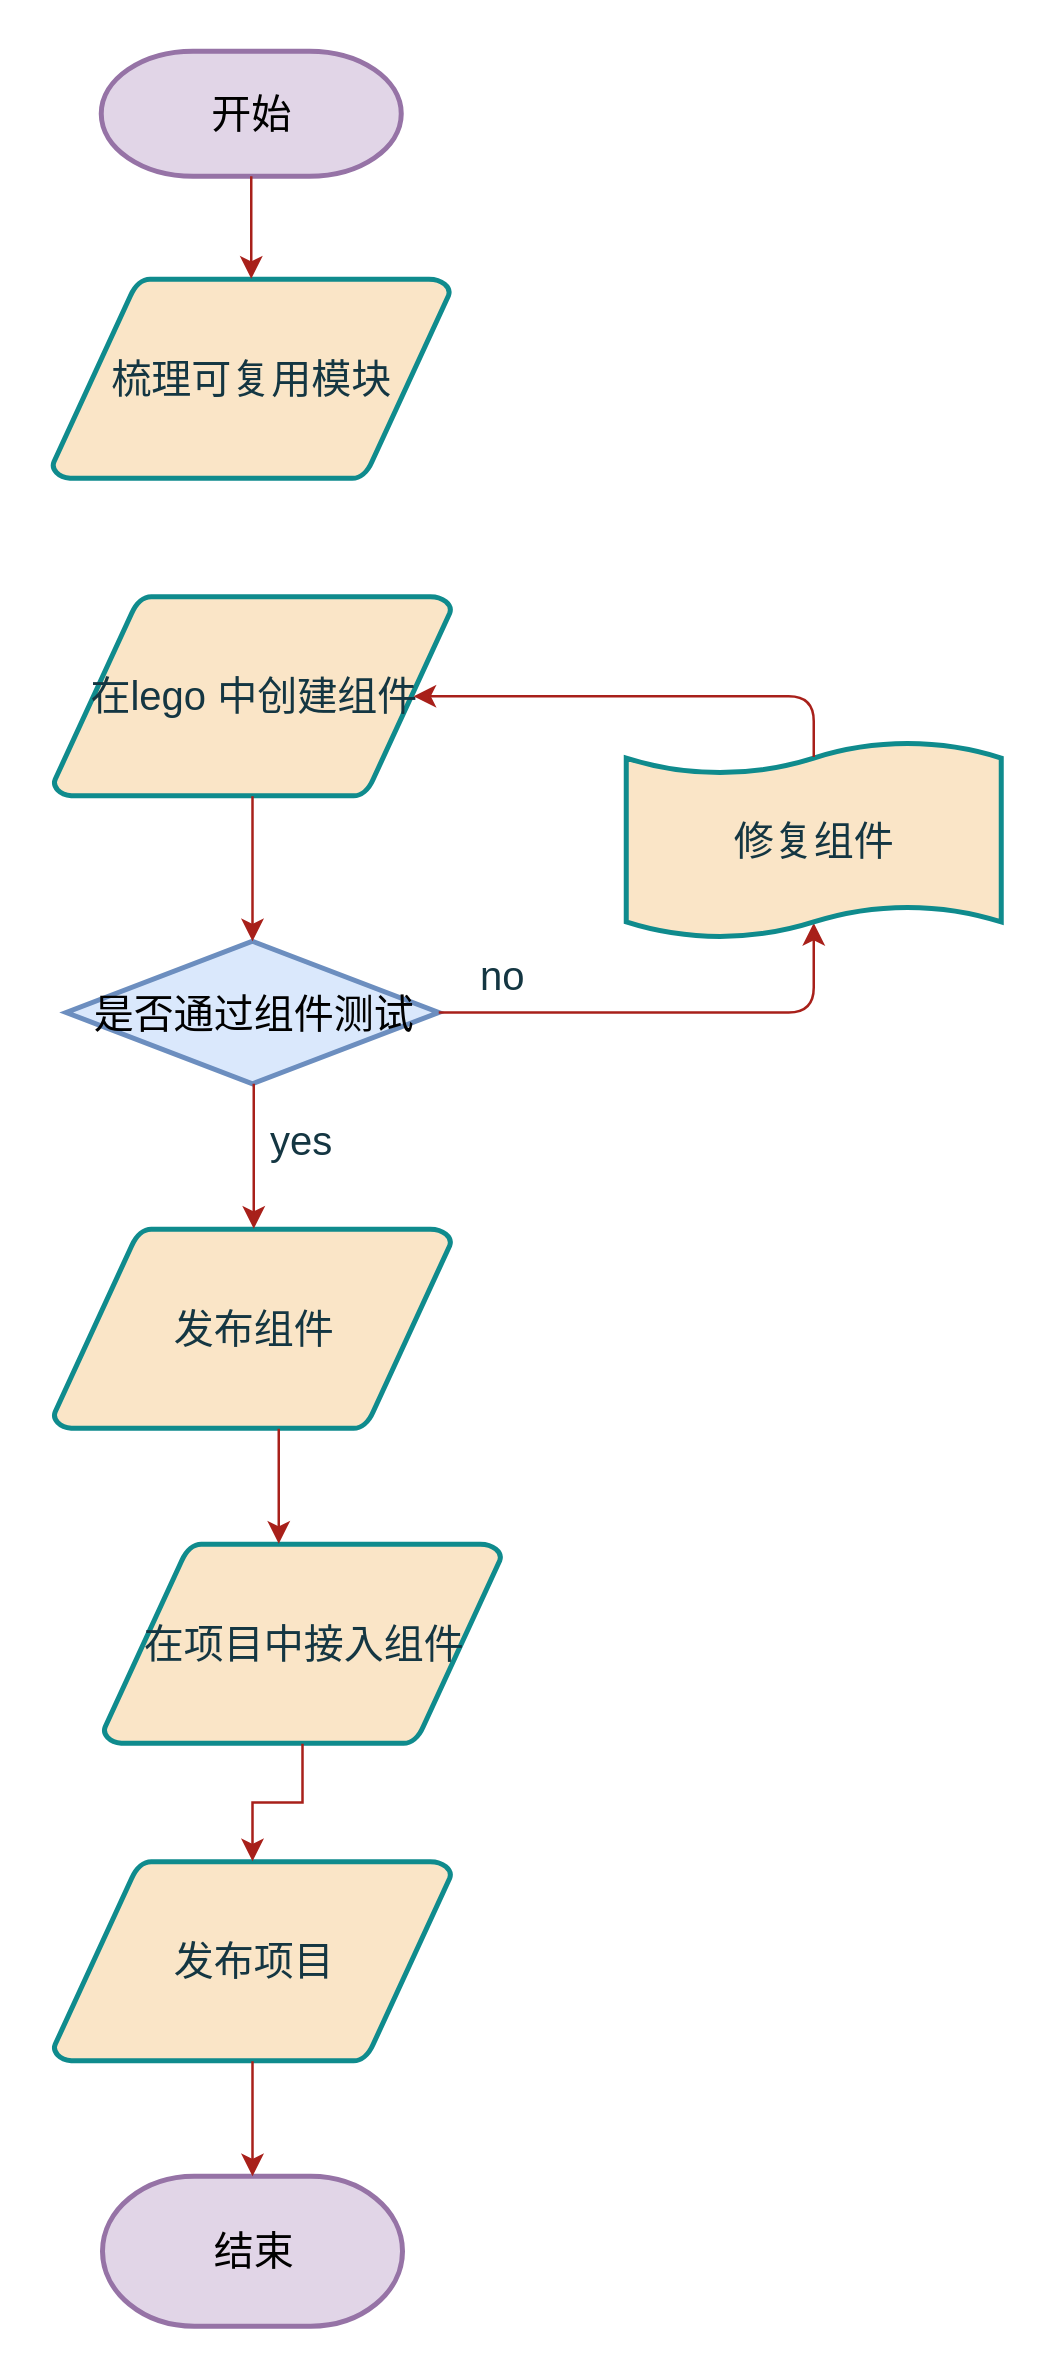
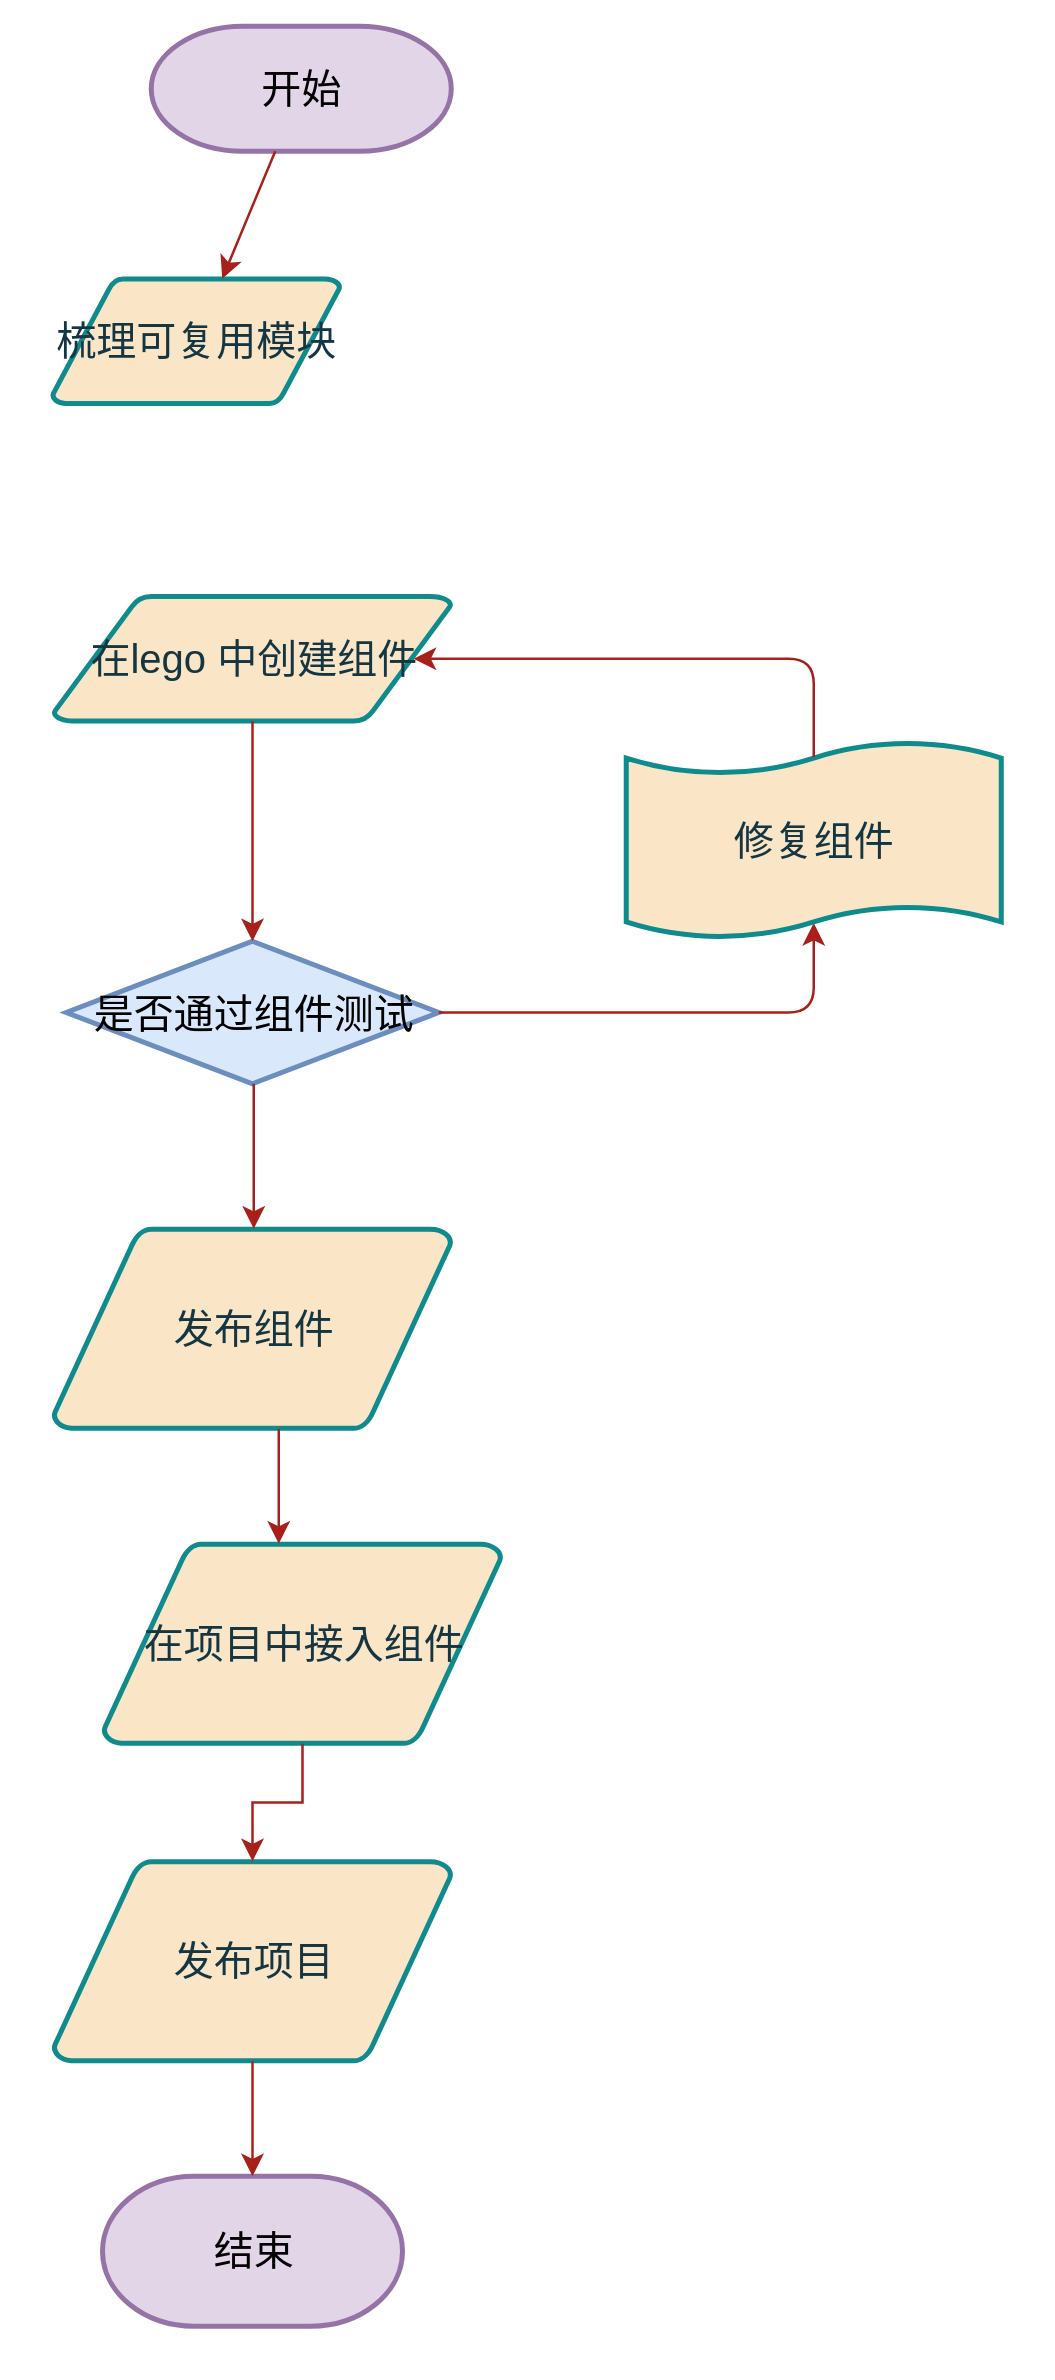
- <mxCell id="2" value="开始" style="shape=mxgraph.flowchart.terminator;strokeWidth=2;gradientDirection=north;fontStyle=0;html=1;labelBackgroundColor=none;fillColor=#e1d5e7;strokeColor=#9673a6;fontSize=16;flipH=0;flipV=0;" parent="1" vertex="1"><mxGeometry x="40" y="20" width="120" height="50" as="geometry" /></mxCell>
+ <mxCell id="2" value="开始" style="shape=mxgraph.flowchart.terminator;strokeWidth=2;gradientDirection=north;fontStyle=0;html=1;labelBackgroundColor=none;fillColor=#e1d5e7;strokeColor=#9673a6;fontSize=16;flipH=0;flipV=0;" parent="1" vertex="1"><mxGeometry x="60" y="10" width="120" height="50" as="geometry" /></mxCell>
- <mxCell id="3" value="梳理可复用模块" style="shape=mxgraph.flowchart.data;strokeWidth=2;gradientDirection=north;fontStyle=0;html=1;labelBackgroundColor=none;fillColor=#FAE5C7;strokeColor=#0F8B8D;fontColor=#143642;fontSize=16;flipH=0;flipV=0;" parent="1" vertex="1"><mxGeometry x="20.5" y="111" width="159" height="80" as="geometry" /></mxCell>
+ <mxCell id="3" value="梳理可复用模块" style="shape=mxgraph.flowchart.data;strokeWidth=2;gradientDirection=north;fontStyle=0;html=1;labelBackgroundColor=none;fillColor=#FAE5C7;strokeColor=#0F8B8D;fontColor=#143642;fontSize=16;flipH=0;flipV=0;" parent="1" vertex="1"><mxGeometry x="20.5" y="111" width="115" height="50" as="geometry" /></mxCell>
- <mxCell id="5" value="在lego 中创建组件" style="shape=mxgraph.flowchart.data;strokeWidth=2;gradientDirection=north;fontStyle=0;html=1;labelBackgroundColor=none;fillColor=#FAE5C7;strokeColor=#0F8B8D;fontColor=#143642;fontSize=16;flipH=0;flipV=0;" parent="1" vertex="1"><mxGeometry x="21" y="238" width="159" height="80" as="geometry" /></mxCell>
+ <mxCell id="5" value="在lego 中创建组件" style="shape=mxgraph.flowchart.data;strokeWidth=2;gradientDirection=north;fontStyle=0;html=1;labelBackgroundColor=none;fillColor=#FAE5C7;strokeColor=#0F8B8D;fontColor=#143642;fontSize=16;flipH=0;flipV=0;" parent="1" vertex="1"><mxGeometry x="21" y="238" width="159" height="50" as="geometry" /></mxCell>
- <mxCell id="10" value="no" style="text;fontStyle=0;html=1;strokeColor=none;fillColor=none;strokeWidth=2;labelBackgroundColor=none;fontColor=#143642;fontSize=16;" parent="1" vertex="1"><mxGeometry x="190" y="374" width="40" height="26" as="geometry" /></mxCell>
- <mxCell id="13" value="yes" style="text;fontStyle=0;html=1;strokeColor=none;fillColor=none;strokeWidth=2;align=center;labelBackgroundColor=none;fontColor=#143642;fontSize=16;flipH=0;flipV=0;" parent="1" vertex="1"><mxGeometry x="100" y="440" width="40" height="26" as="geometry" /></mxCell>
